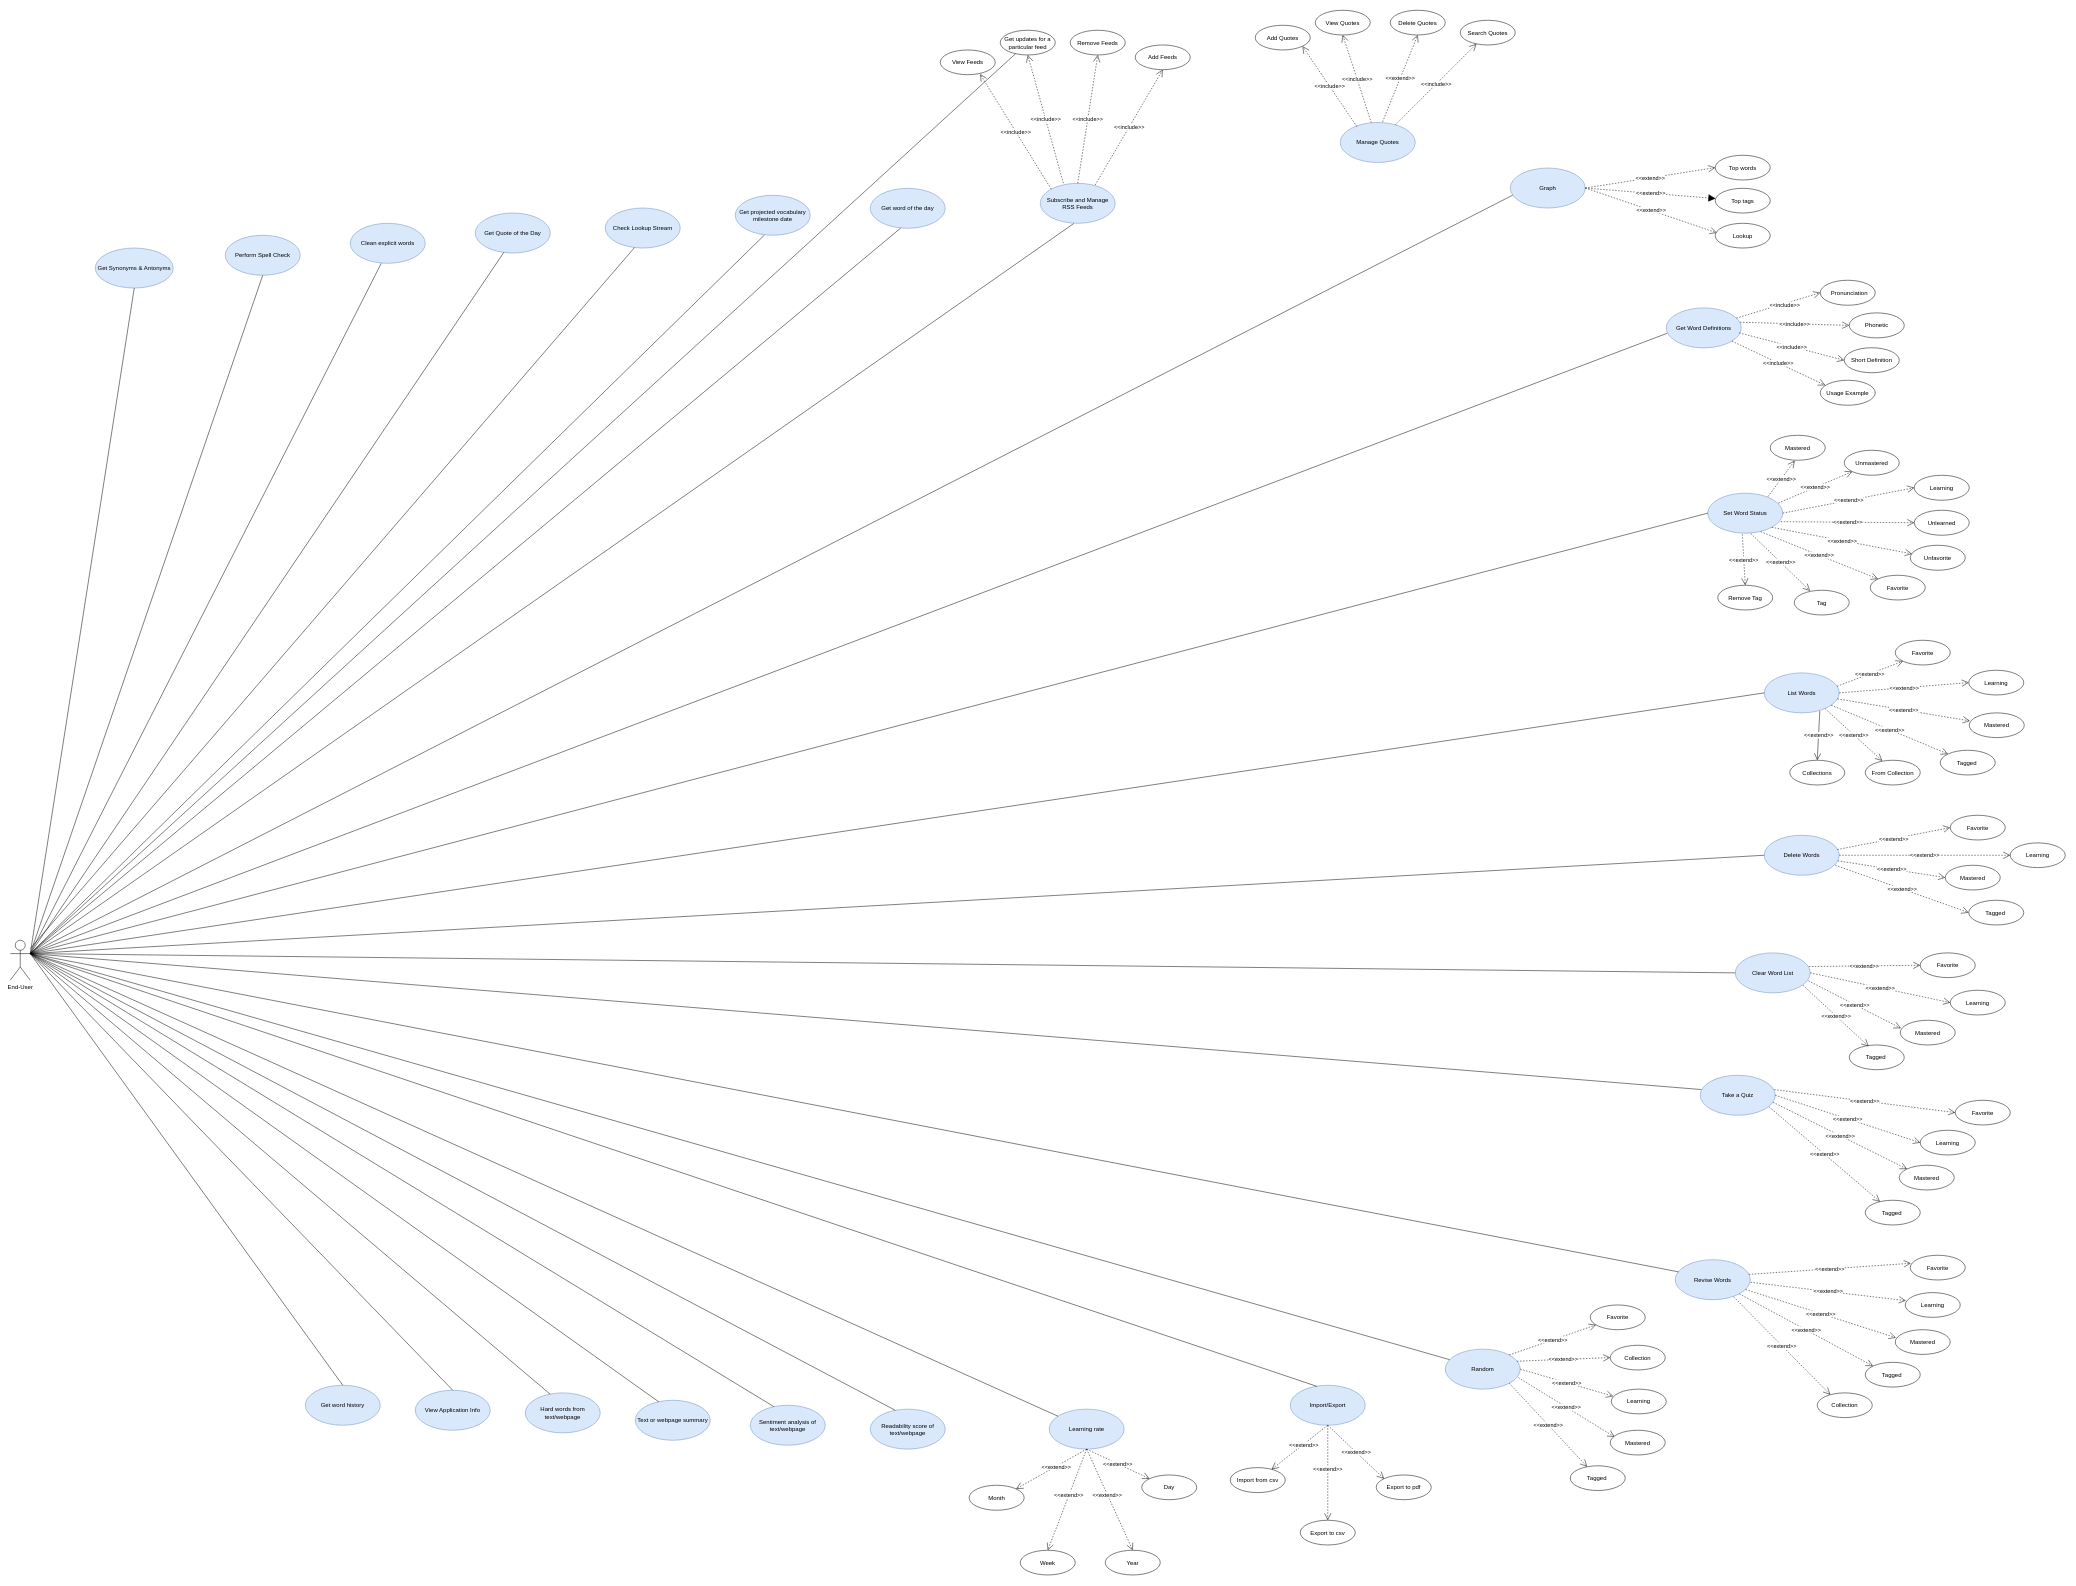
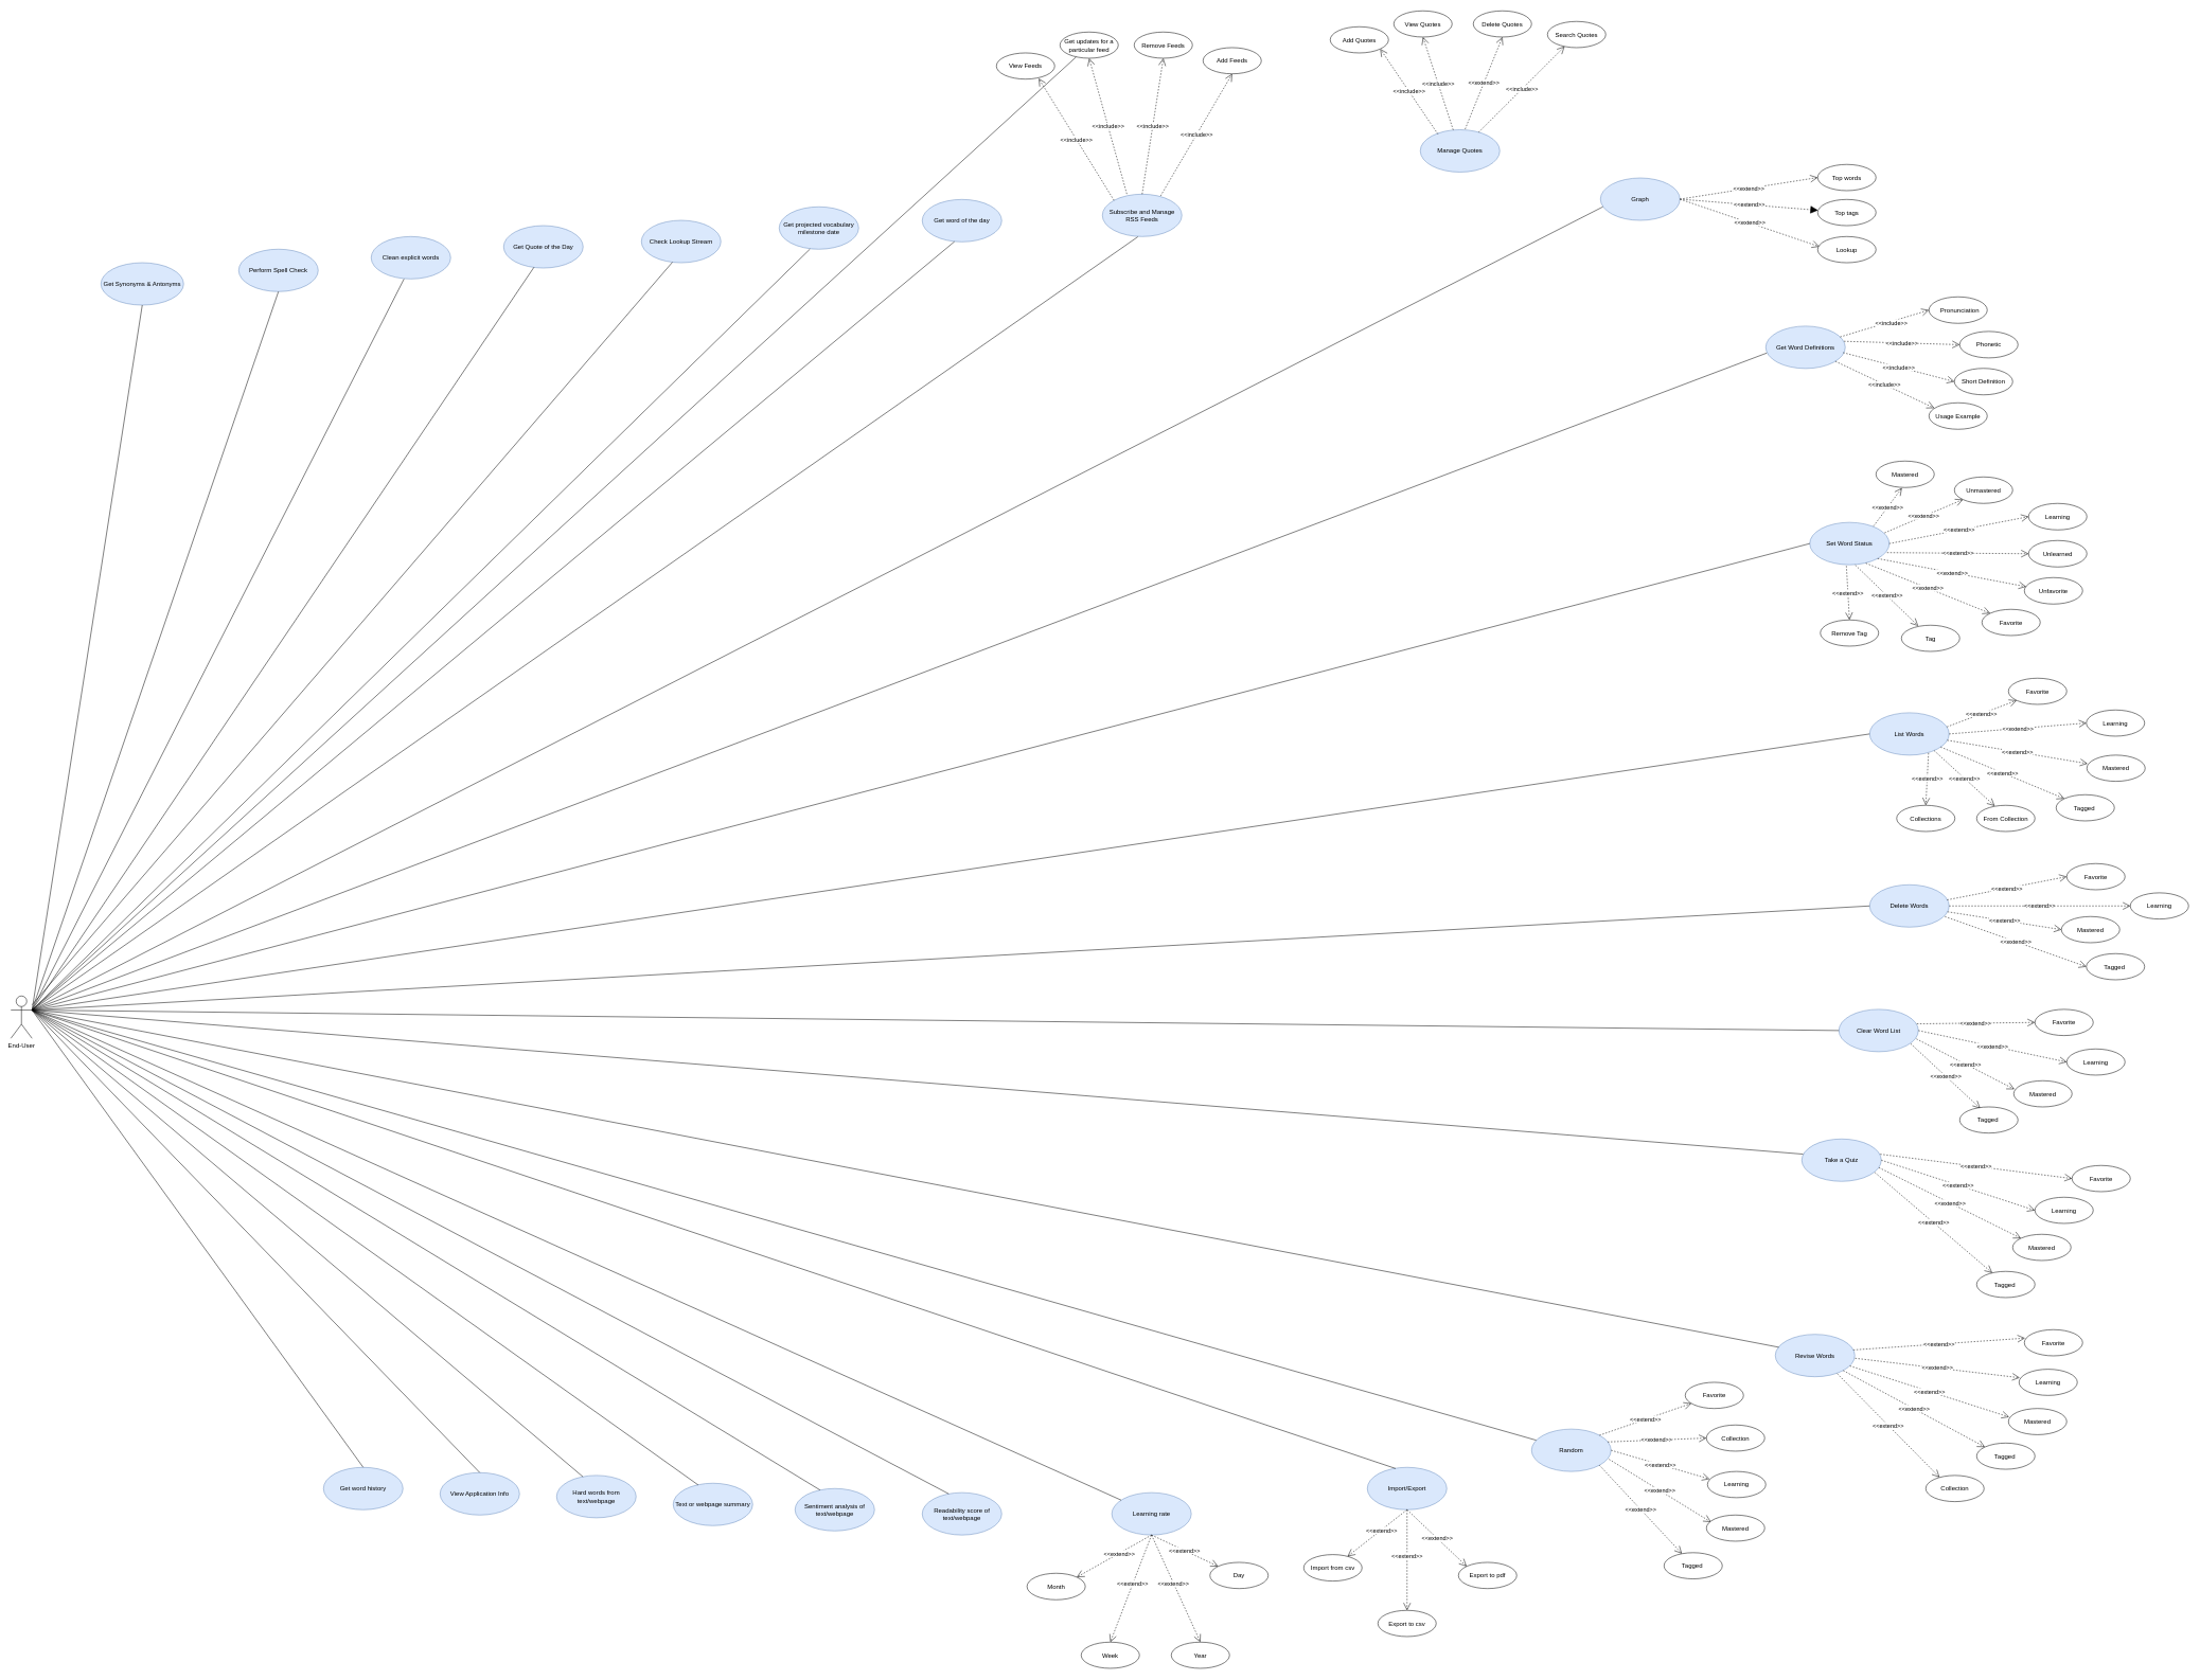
- <mxCell id="86" value="&amp;lt;&amp;lt;extend&amp;gt;&amp;gt;" style="endArrow=open;endSize=12;dashed=0;html=1;rounded=0;entryX=0.5;entryY=0;entryDx=0;entryDy=0;exitX=0.741;exitY=0.949;exitDx=0;exitDy=0;exitPerimeter=0;" parent="1" source="33" target="87" edge="1"><mxGeometry width="160" relative="1" as="geometry"><mxPoint x="3630" y="1440" as="sourcePoint" /><mxPoint x="3408.43" y="1769.14" as="targetPoint" /><Array as="points" /></mxGeometry></mxCell>
+ <mxCell id="86" value="&amp;lt;&amp;lt;extend&amp;gt;&amp;gt;" style="endArrow=open;endSize=12;dashed=1;html=1;rounded=0;entryX=0.5;entryY=0;entryDx=0;entryDy=0;exitX=0.741;exitY=0.949;exitDx=0;exitDy=0;exitPerimeter=0;" parent="1" source="33" target="87" edge="1"><mxGeometry width="160" relative="1" as="geometry"><mxPoint x="3630" y="1440" as="sourcePoint" /><mxPoint x="3408.43" y="1769.14" as="targetPoint" /><Array as="points" /></mxGeometry></mxCell>
